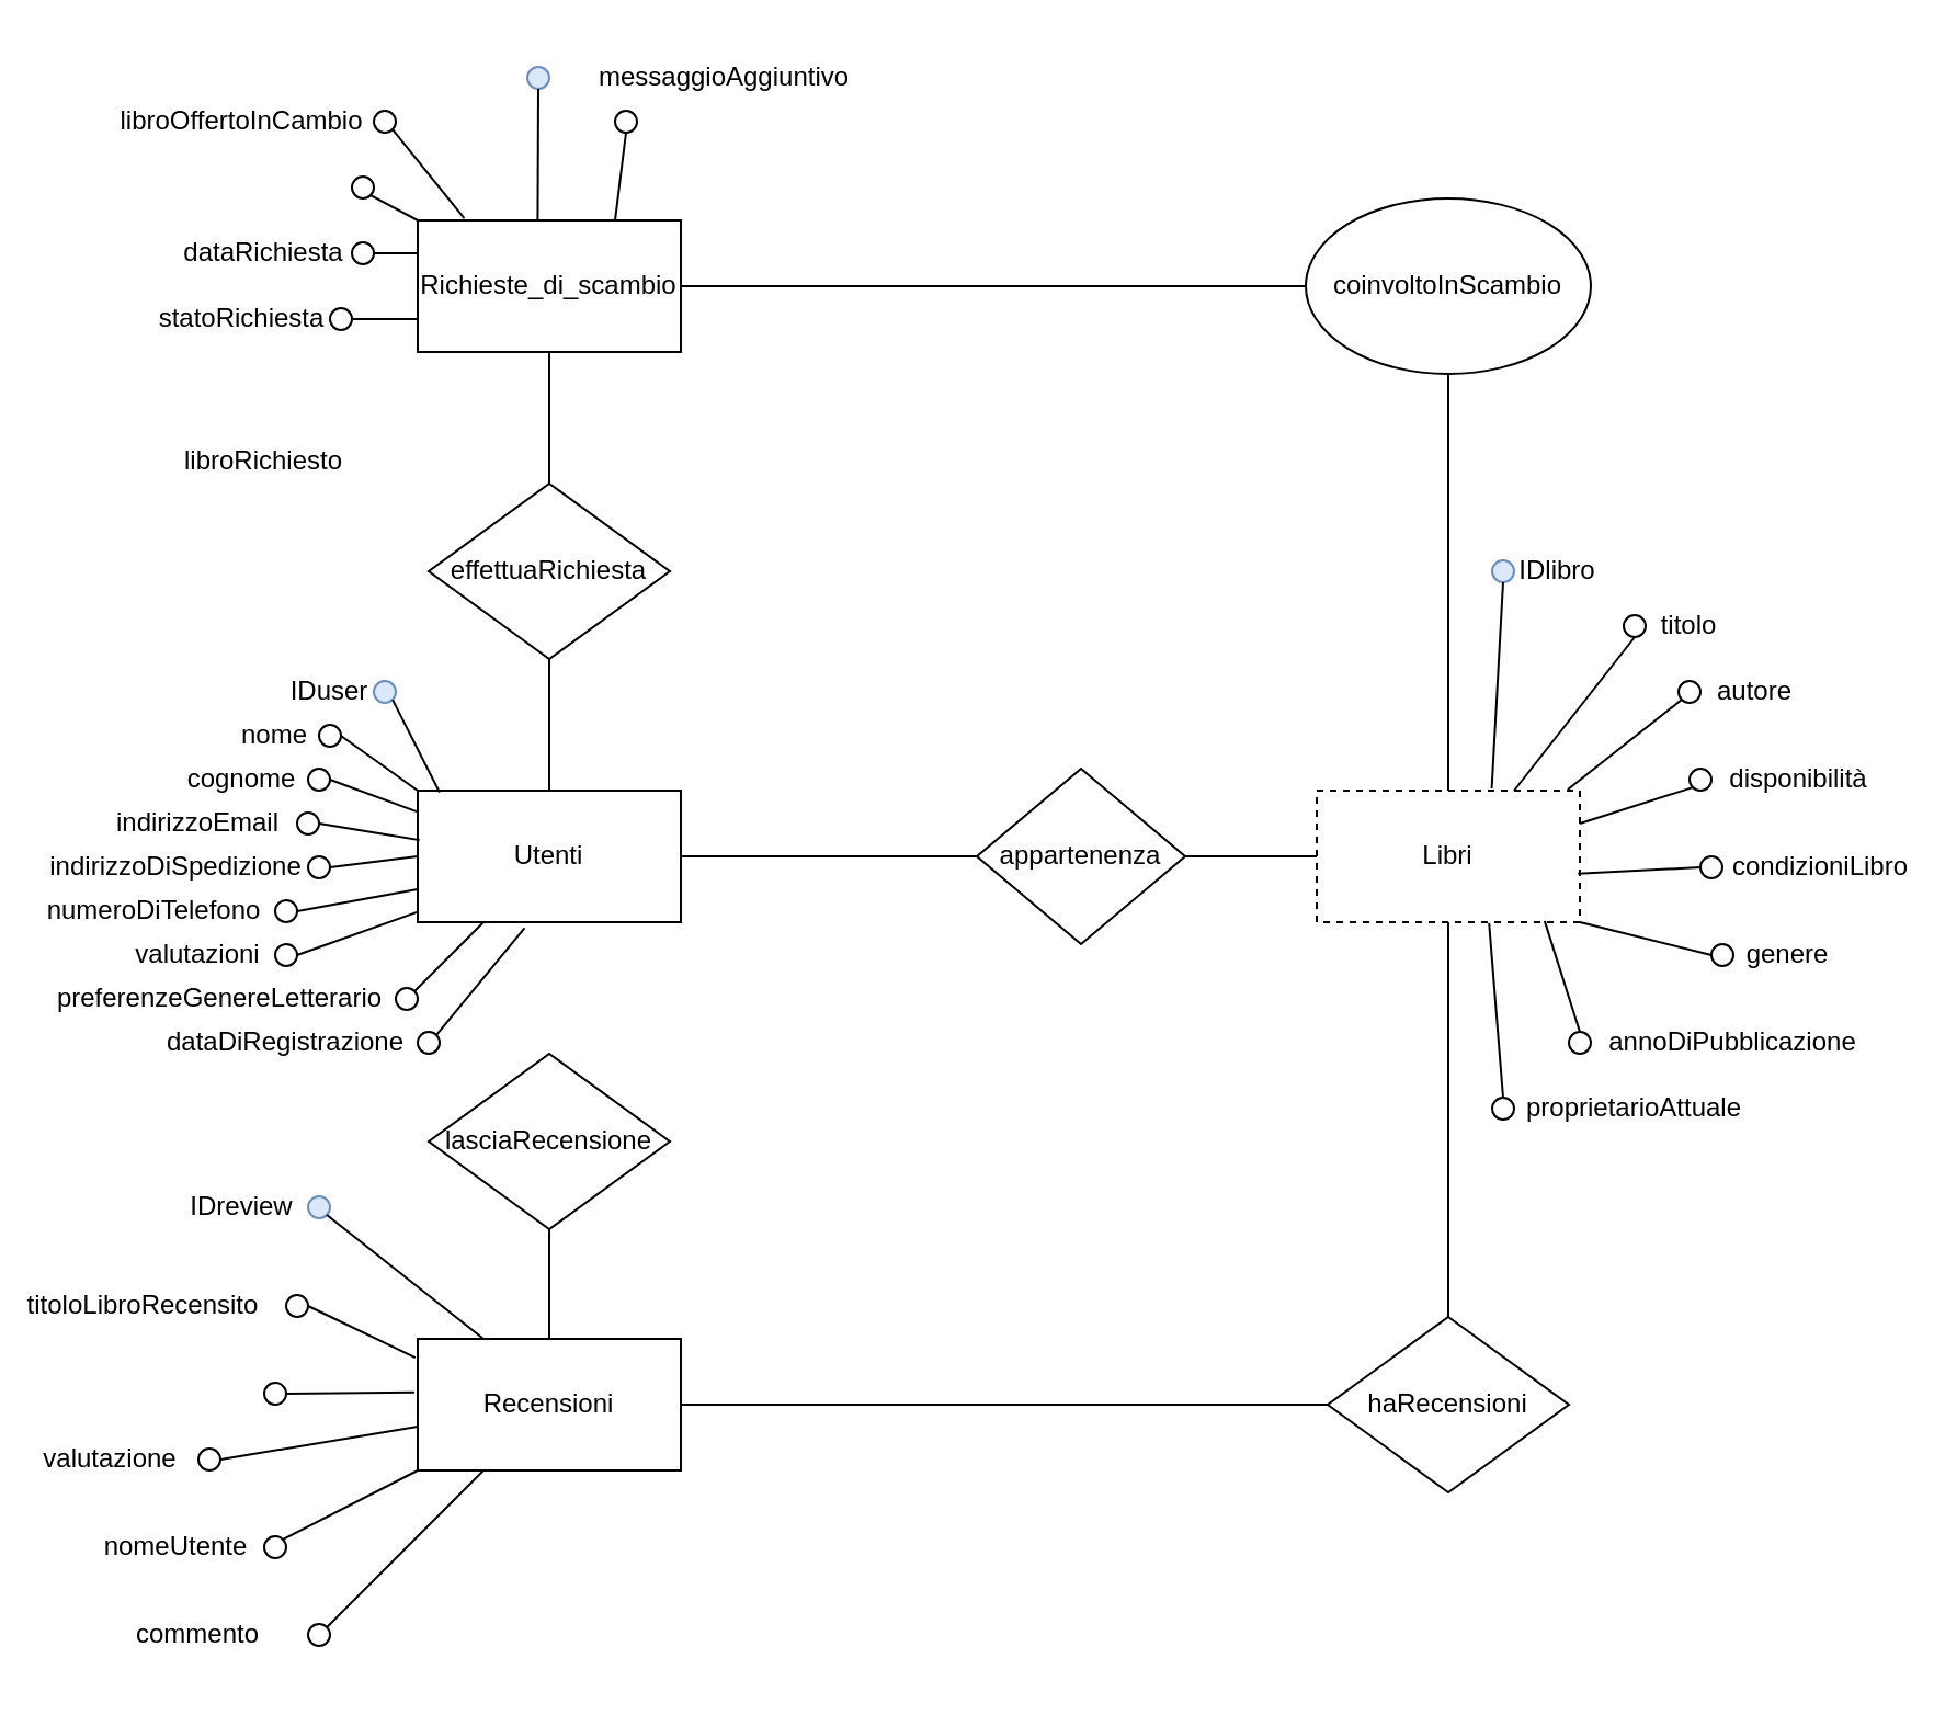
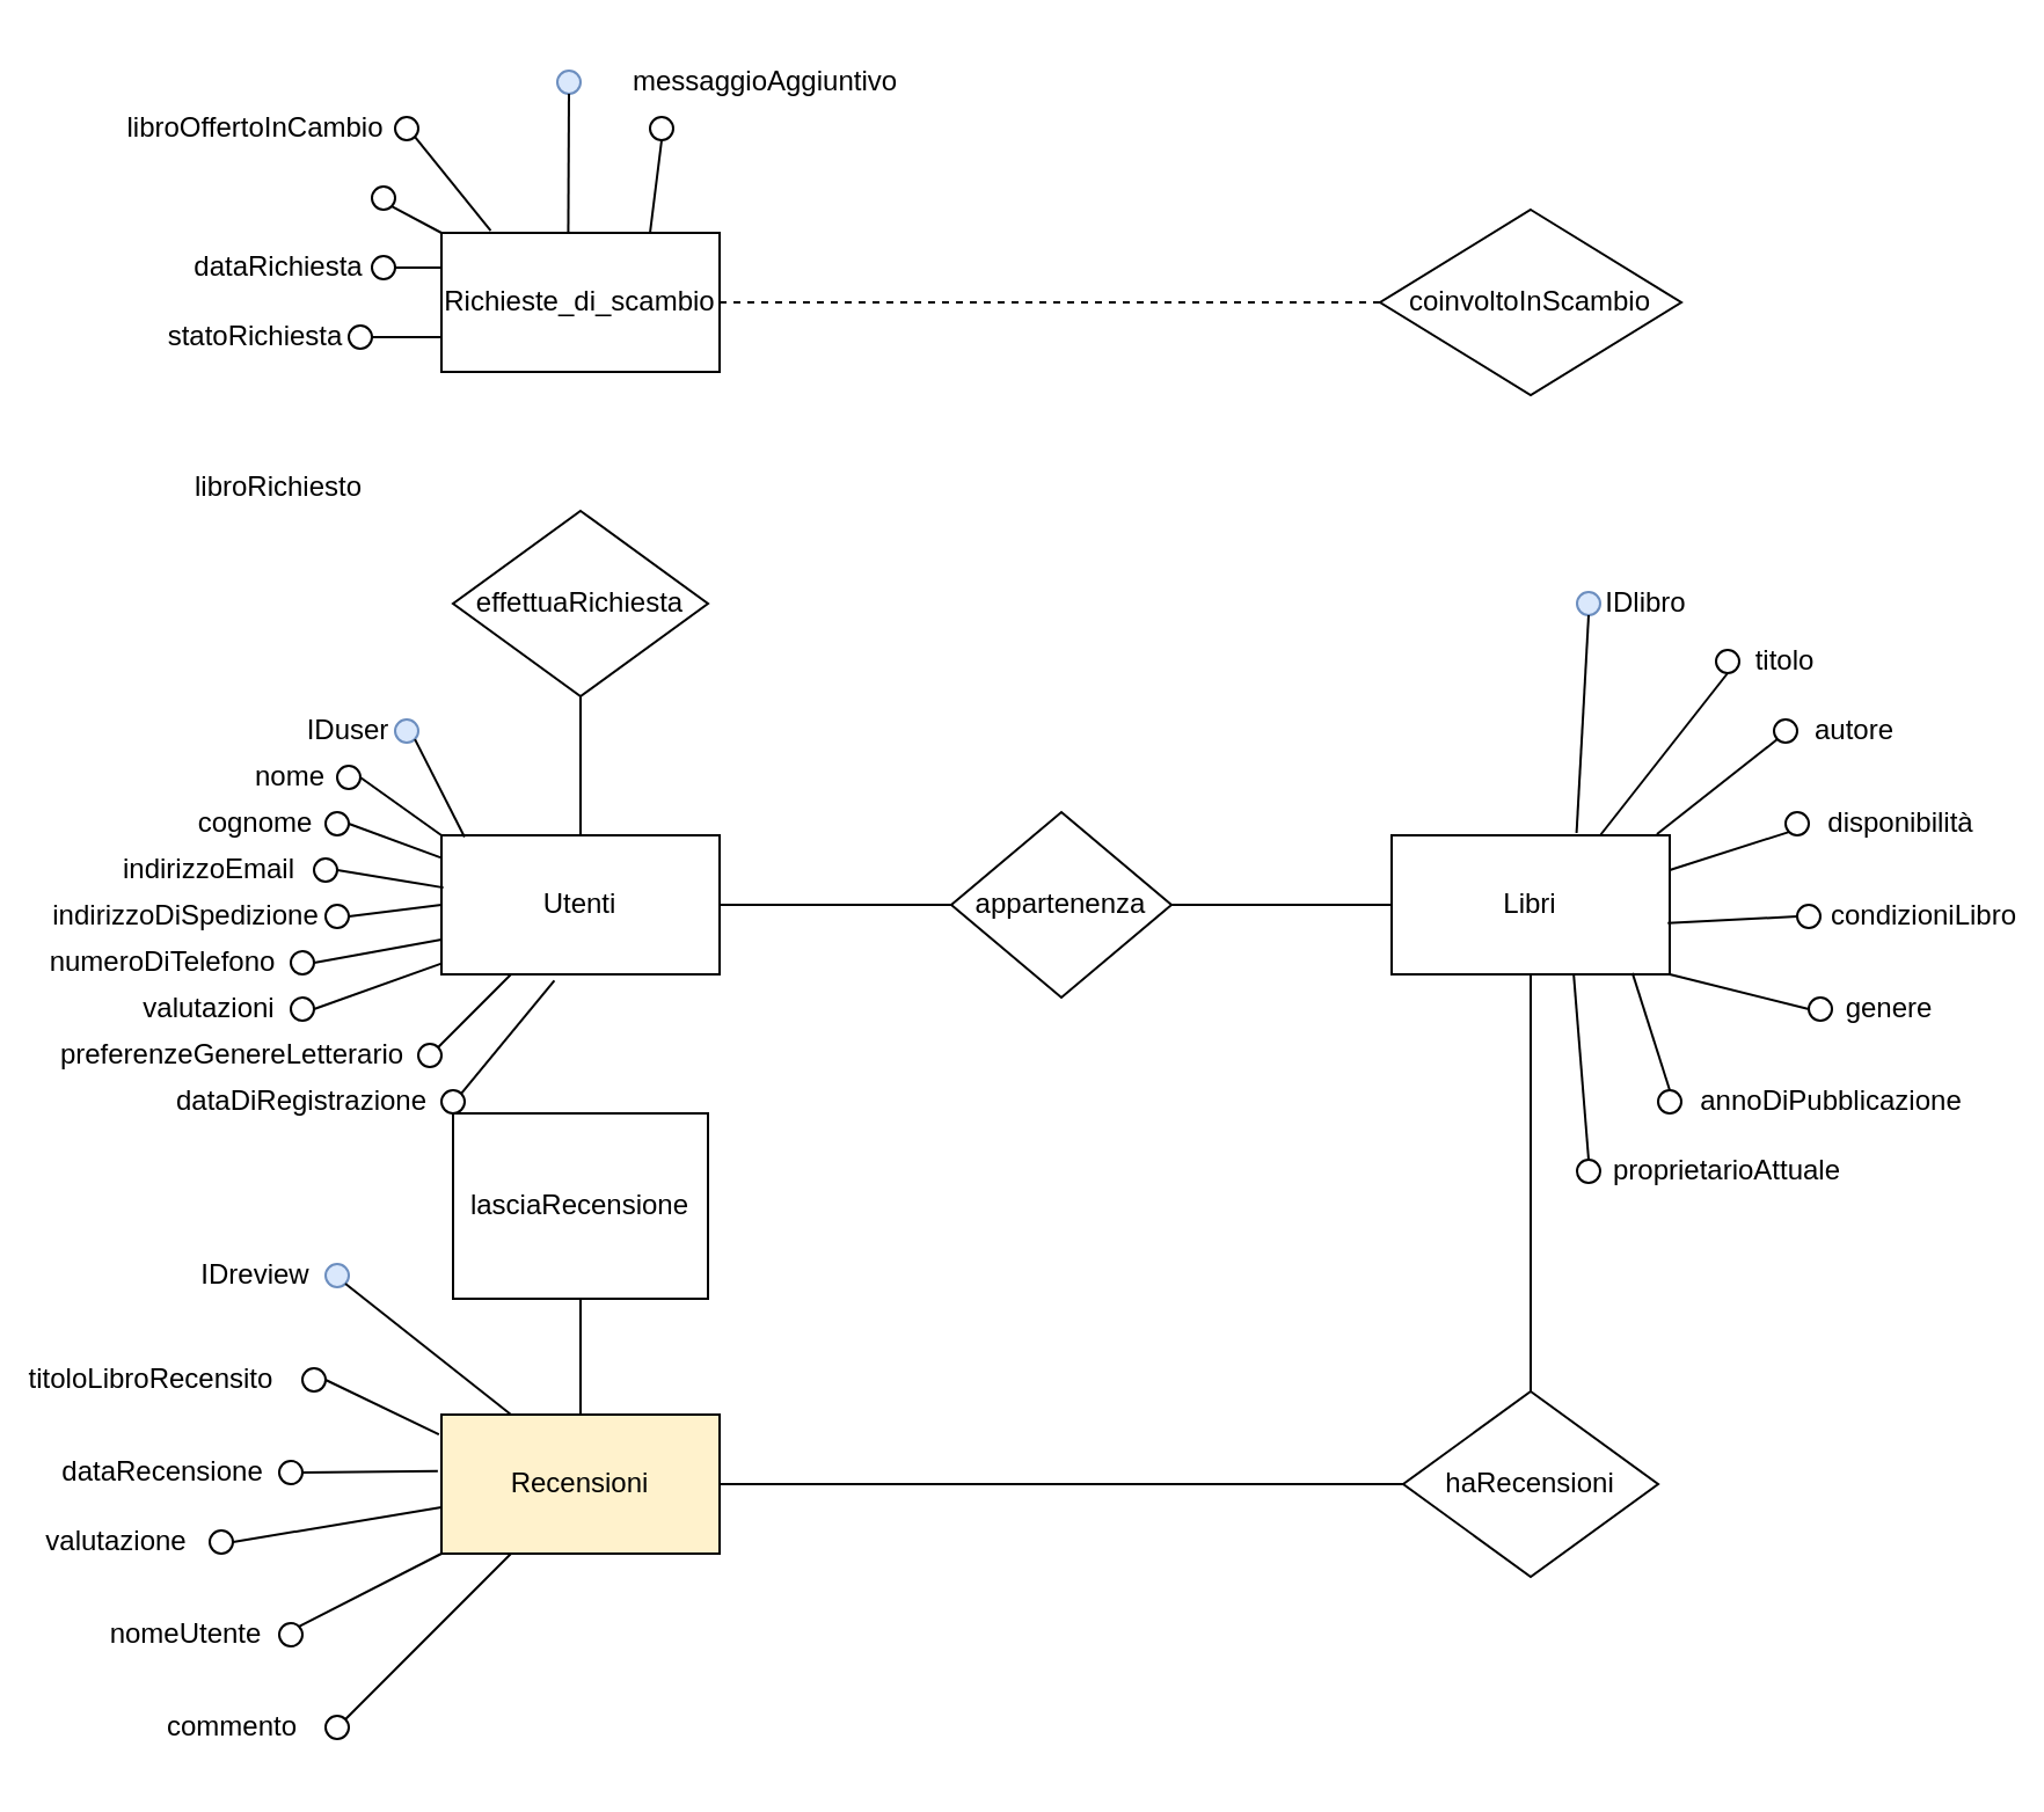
- <mxCell id="11" value="" style="endArrow=none;html=1;rounded=0;exitX=1;exitY=0.5;exitDx=0;exitDy=0;entryX=0;entryY=0.5;entryDx=0;entryDy=0;" parent="1" source="2" target="10" edge="1"><mxGeometry width="50" height="50" relative="1" as="geometry"><mxPoint x="480" y="310" as="sourcePoint" /><mxPoint x="530" y="260" as="targetPoint" /></mxGeometry></mxCell>
+ <mxCell id="11" value="" style="endArrow=none;html=1;rounded=0;exitX=1;exitY=0.5;exitDx=0;exitDy=0;entryX=0;entryY=0.5;entryDx=0;entryDy=0;dashed=1;" parent="1" source="2" target="10" edge="1"><mxGeometry width="50" height="50" relative="1" as="geometry"><mxPoint x="480" y="310" as="sourcePoint" /><mxPoint x="530" y="260" as="targetPoint" /></mxGeometry></mxCell>
- <mxCell id="10" value="coinvoltoInScambio" style="ellipse;whiteSpace=wrap;html=1;" parent="1" vertex="1"><mxGeometry x="595" y="90" width="130" height="80" as="geometry" /></mxCell>
+ <mxCell id="10" value="coinvoltoInScambio" style="rhombus;whiteSpace=wrap;html=1;" parent="1" vertex="1"><mxGeometry x="595" y="90" width="130" height="80" as="geometry" /></mxCell>
- <mxCell id="16" value="" style="endArrow=none;html=1;rounded=0;exitX=0.5;exitY=1;exitDx=0;exitDy=0;entryX=0.5;entryY=0;entryDx=0;entryDy=0;" parent="1" source="2" target="9" edge="1"><mxGeometry width="50" height="50" relative="1" as="geometry"><mxPoint x="480" y="310" as="sourcePoint" /><mxPoint x="530" y="260" as="targetPoint" /></mxGeometry></mxCell>
- <mxCell id="12" value="" style="endArrow=none;html=1;rounded=0;entryX=0.5;entryY=1;entryDx=0;entryDy=0;exitX=0.5;exitY=0;exitDx=0;exitDy=0;" parent="1" source="4" target="10" edge="1"><mxGeometry width="50" height="50" relative="1" as="geometry"><mxPoint x="480" y="310" as="sourcePoint" /><mxPoint x="530" y="260" as="targetPoint" /></mxGeometry></mxCell>
- <mxCell id="6" value="appartenenza" style="rhombus;whiteSpace=wrap;html=1;" parent="1" vertex="1"><mxGeometry x="445" y="350" width="95" height="80" as="geometry" /></mxCell>
+ <mxCell id="6" value="appartenenza" style="rhombus;whiteSpace=wrap;html=1;" parent="1" vertex="1"><mxGeometry x="410" y="350" width="95" height="80" as="geometry" /></mxCell>
- <mxCell id="4" value="Libri" style="rounded=0;whiteSpace=wrap;html=1;dashed=1;" parent="1" vertex="1"><mxGeometry x="600" y="360" width="120" height="60" as="geometry" /></mxCell>
+ <mxCell id="4" value="Libri" style="rounded=0;whiteSpace=wrap;html=1;" parent="1" vertex="1"><mxGeometry x="600" y="360" width="120" height="60" as="geometry" /></mxCell>
- <mxCell id="8" value="lasciaRecensione" style="rhombus;whiteSpace=wrap;html=1;" parent="1" vertex="1"><mxGeometry x="195" y="480" width="110" height="80" as="geometry" /></mxCell>
+ <mxCell id="8" value="lasciaRecensione" style="whiteSpace=wrap;html=1;rounded=0;" parent="1" vertex="1"><mxGeometry x="195" y="480" width="110" height="80" as="geometry" /></mxCell>
+ <mxCell id="40" value="dataRecensione" style="text;html=1;align=center;verticalAlign=middle;whiteSpace=wrap;rounded=0;" parent="1" vertex="1"><mxGeometry x="40" y="620" width="60" height="30" as="geometry" /></mxCell>
- <mxCell id="5" value="Recensioni" style="rounded=0;whiteSpace=wrap;html=1;" parent="1" vertex="1"><mxGeometry x="190" y="610" width="120" height="60" as="geometry" /></mxCell>
+ <mxCell id="5" value="Recensioni" style="rounded=0;whiteSpace=wrap;html=1;fillColor=#fff2cc;" parent="1" vertex="1"><mxGeometry x="190" y="610" width="120" height="60" as="geometry" /></mxCell>
- <mxCell id="39" value="commento" style="text;html=1;align=center;verticalAlign=middle;whiteSpace=wrap;rounded=0;" parent="1" vertex="1"><mxGeometry x="60" y="730" width="60" height="30" as="geometry" /></mxCell>
+ <mxCell id="39" value="commento" style="text;html=1;align=center;verticalAlign=middle;whiteSpace=wrap;rounded=0;" parent="1" vertex="1"><mxGeometry x="70" y="730" width="60" height="30" as="geometry" /></mxCell>
